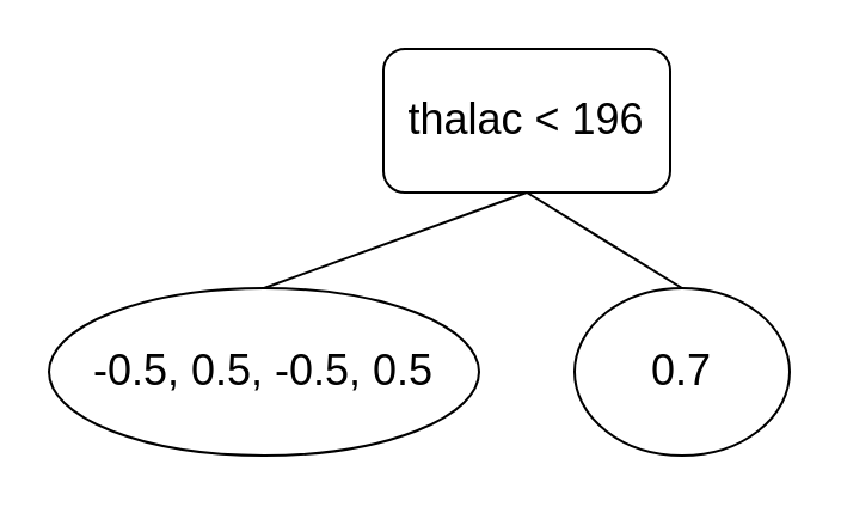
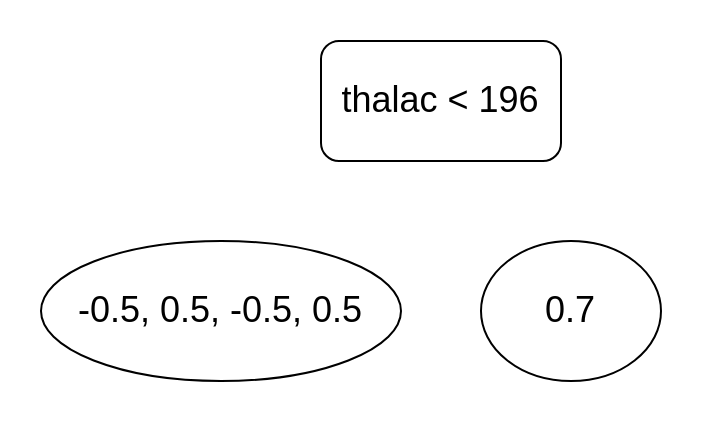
- <mxCell id="5" value="" style="endArrow=none;html=1;exitX=0.5;exitY=1;exitDx=0;exitDy=0;entryX=0.5;entryY=0;entryDx=0;entryDy=0;" edge="1" parent="1" source="2" target="3"><mxGeometry width="50" height="50" relative="1" as="geometry"><mxPoint x="240" y="320" as="sourcePoint" /><mxPoint x="290" y="270" as="targetPoint" /></mxGeometry></mxCell>
- <mxCell id="6" value="" style="endArrow=none;html=1;exitX=0.5;exitY=1;exitDx=0;exitDy=0;entryX=0.5;entryY=0;entryDx=0;entryDy=0;" edge="1" parent="1" source="2" target="4"><mxGeometry width="50" height="50" relative="1" as="geometry"><mxPoint x="230" y="280" as="sourcePoint" /><mxPoint x="280" y="230" as="targetPoint" /></mxGeometry></mxCell>
